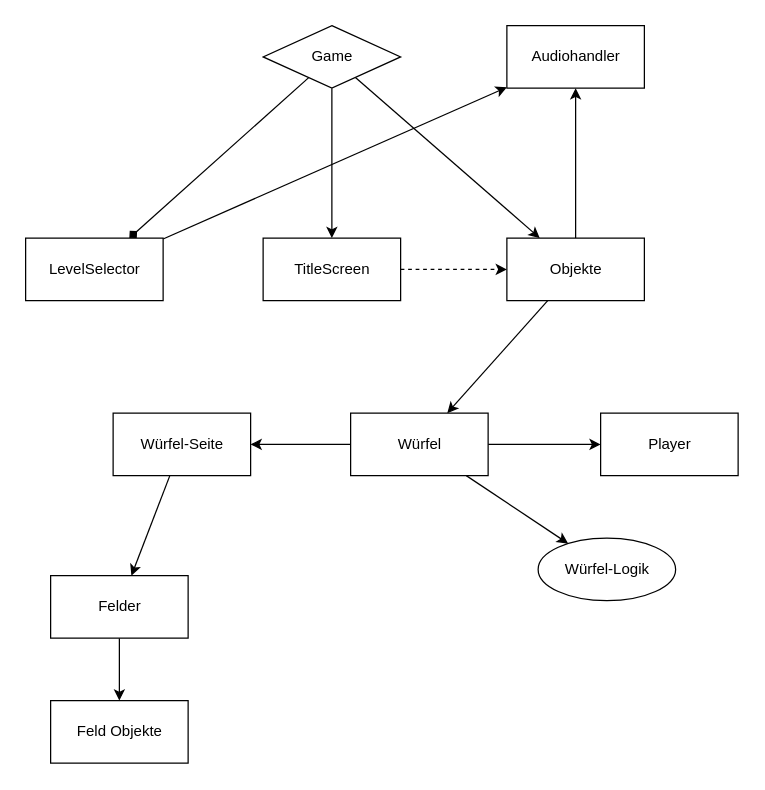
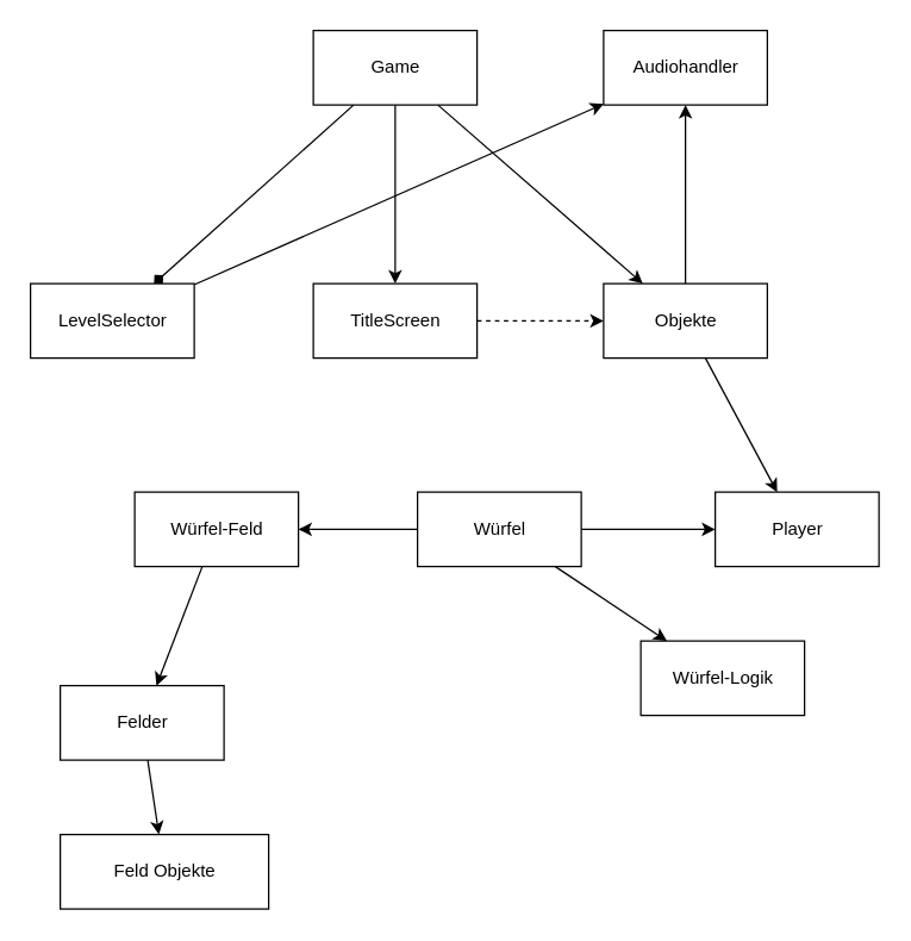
- <mxCell id="5" value="Game" style="rhombus;html=1;" parent="1" vertex="1"><mxGeometry x="210" y="20" width="110" height="50" as="geometry" /></mxCell>
+ <mxCell id="5" value="Game" style="html=1;" parent="1" vertex="1"><mxGeometry x="210" y="20" width="110" height="50" as="geometry" /></mxCell>
- <mxCell id="10" style="edgeStyle=none;html=1;" edge="1" parent="1" source="11" target="21"><mxGeometry relative="1" as="geometry" /></mxCell>
+ <mxCell id="10" style="edgeStyle=none;html=1;" edge="1" parent="1" source="11" target="17"><mxGeometry relative="1" as="geometry" /></mxCell>
- <mxCell id="20" value="Würfel-Seite" style="html=1;" vertex="1" parent="1"><mxGeometry x="90" y="330" width="110" height="50" as="geometry" /></mxCell>
+ <mxCell id="20" value="Würfel-Feld" style="html=1;" vertex="1" parent="1"><mxGeometry x="90" y="330" width="110" height="50" as="geometry" /></mxCell>
- <mxCell id="18" value="Würfel-Logik" style="ellipse;html=1;" vertex="1" parent="1"><mxGeometry x="430" y="430" width="110" height="50" as="geometry" /></mxCell>
+ <mxCell id="18" value="Würfel-Logik" style="html=1;" vertex="1" parent="1"><mxGeometry x="430" y="430" width="110" height="50" as="geometry" /></mxCell>
- <mxCell id="22" value="Feld Objekte" style="html=1;" vertex="1" parent="1"><mxGeometry x="40" y="560" width="110" height="50" as="geometry" /></mxCell>
+ <mxCell id="22" value="Feld Objekte" style="html=1;" vertex="1" parent="1"><mxGeometry x="40" y="560" width="140" height="50" as="geometry" /></mxCell>
